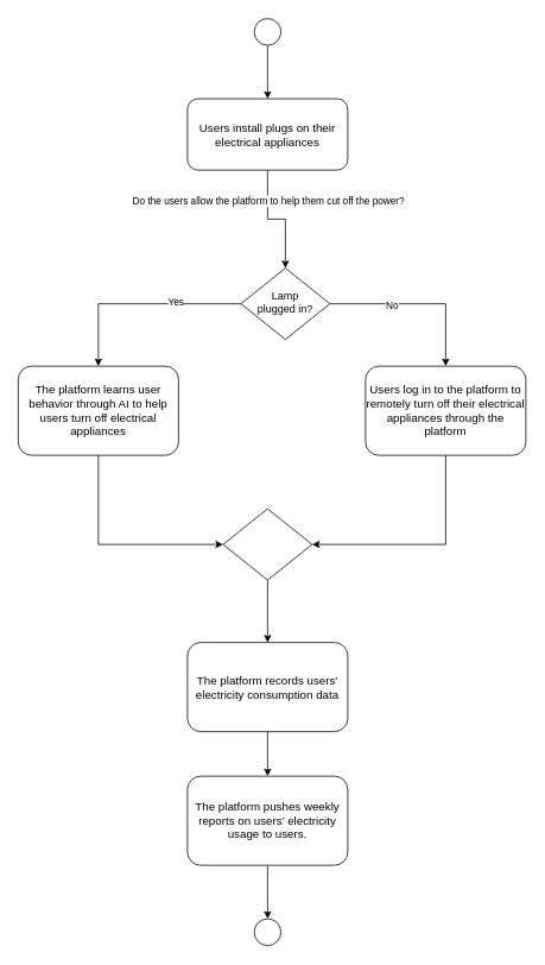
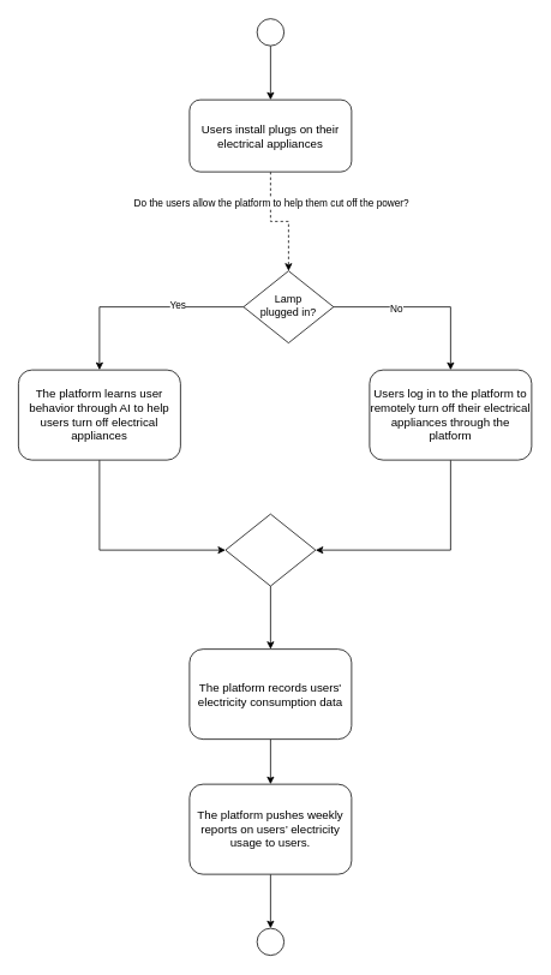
- <mxCell id="4" value="" style="edgeStyle=orthogonalEdgeStyle;rounded=0;orthogonalLoop=1;jettySize=auto;html=1;" edge="1" parent="1" source="6" target="11"><mxGeometry relative="1" as="geometry" /></mxCell>
+ <mxCell id="4" value="" style="edgeStyle=orthogonalEdgeStyle;rounded=0;orthogonalLoop=1;jettySize=auto;html=1;dashed=1;" edge="1" parent="1" source="6" target="11"><mxGeometry relative="1" as="geometry" /></mxCell>
